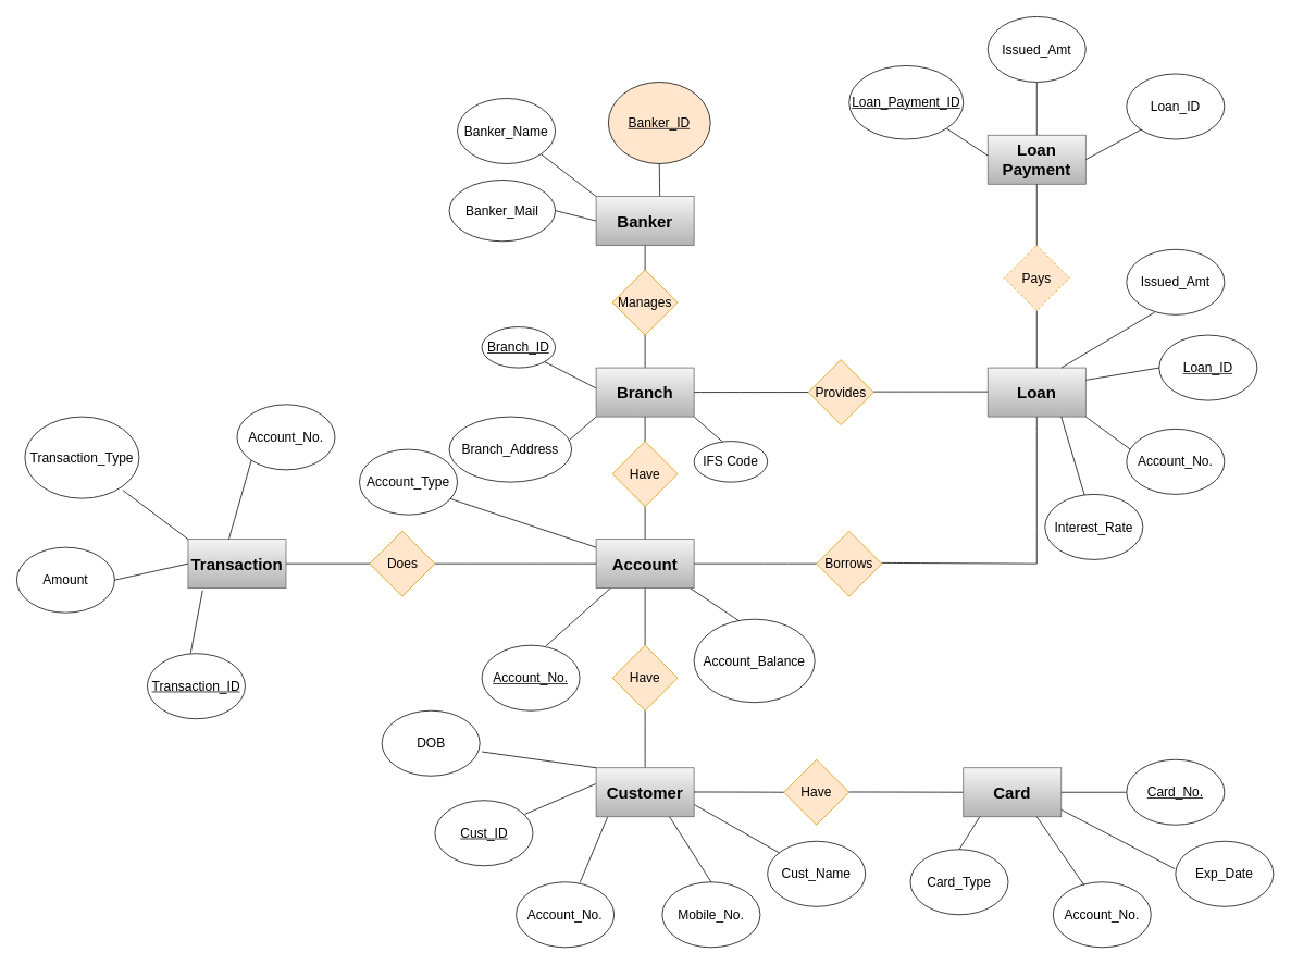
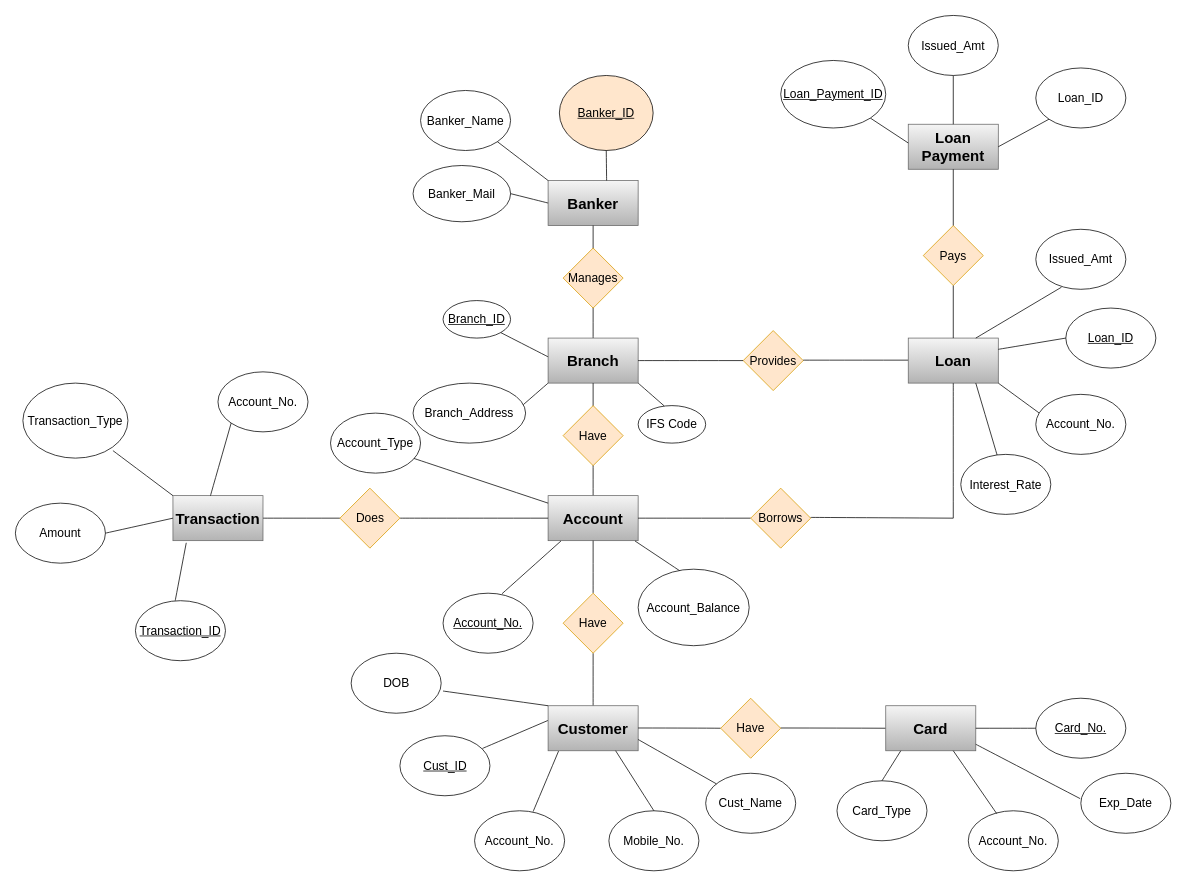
- <mxCell id="86" value="Pays" style="rhombus;whiteSpace=wrap;html=1;fillColor=#ffe6cc;strokeColor=#d79b00;fontSize=16;dashed=1;" vertex="1" parent="1"><mxGeometry x="1230" y="300" width="80" height="80" as="geometry" /></mxCell>
+ <mxCell id="86" value="Pays" style="rhombus;whiteSpace=wrap;html=1;fillColor=#ffe6cc;strokeColor=#d79b00;fontSize=16;" vertex="1" parent="1"><mxGeometry x="1230" y="300" width="80" height="80" as="geometry" /></mxCell>
